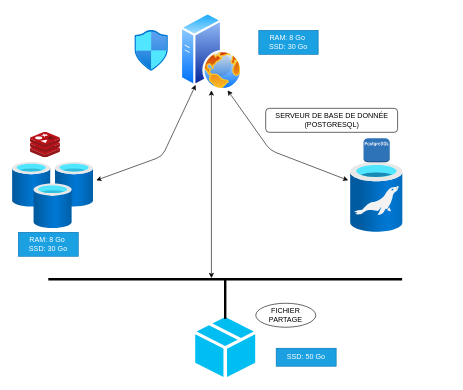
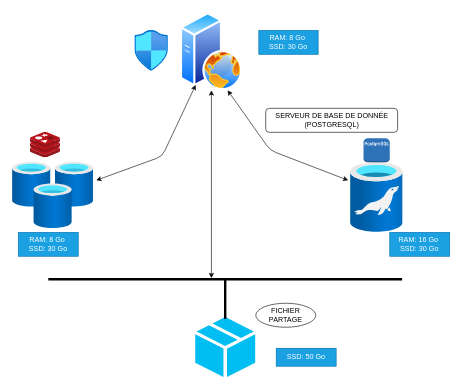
+ <mxCell id="18" value="RAM: 16 Go&amp;nbsp;&lt;br&gt;SSD: 30 Go" style="text;html=1;strokeColor=#006EAF;fillColor=#1ba1e2;align=center;verticalAlign=middle;whiteSpace=wrap;rounded=0;fontColor=#ffffff;" vertex="1" parent="1"><mxGeometry x="649.38" y="386.67" width="100" height="40" as="geometry" /></mxCell>
